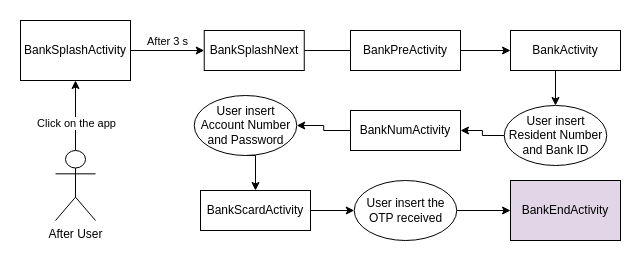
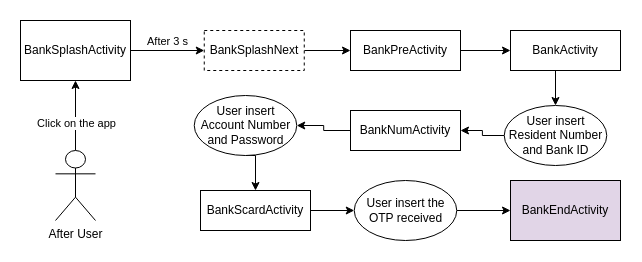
- <mxCell id="3" value="BankSplashNext" style="rounded=0;whiteSpace=wrap;html=1;" vertex="1" parent="1"><mxGeometry x="203.75" y="30" width="100" height="40" as="geometry" /></mxCell>
+ <mxCell id="3" value="BankSplashNext" style="rounded=0;whiteSpace=wrap;html=1;dashed=1;" vertex="1" parent="1"><mxGeometry x="203.75" y="30" width="100" height="40" as="geometry" /></mxCell>
- <mxCell id="2" style="edgeStyle=orthogonalEdgeStyle;rounded=0;orthogonalLoop=1;jettySize=auto;html=1;exitX=1;exitY=0.5;exitDx=0;exitDy=0;entryX=0;entryY=0.5;entryDx=0;entryDy=0;endArrow=none;" edge="1" parent="1" source="3" target="10"><mxGeometry relative="1" as="geometry" /></mxCell>
+ <mxCell id="2" style="edgeStyle=orthogonalEdgeStyle;rounded=0;orthogonalLoop=1;jettySize=auto;html=1;exitX=1;exitY=0.5;exitDx=0;exitDy=0;entryX=0;entryY=0.5;entryDx=0;entryDy=0;" edge="1" parent="1" source="3" target="10"><mxGeometry relative="1" as="geometry" /></mxCell>
